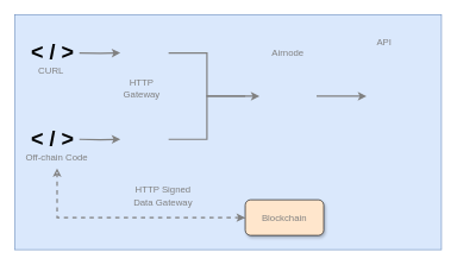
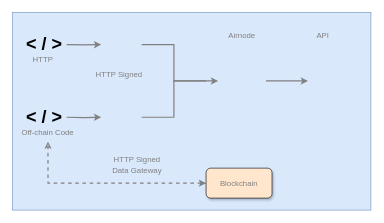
- <mxCell id="11" value="&lt;font style=&quot;font-size: 13px&quot;&gt;Airnode&lt;/font&gt;" style="text;html=1;strokeColor=none;fillColor=none;align=center;verticalAlign=middle;whiteSpace=wrap;rounded=0;fontSize=14;fontColor=#808080;" parent="1" vertex="1"><mxGeometry x="373" y="58.75" width="60" height="30" as="geometry" /></mxCell>
+ <mxCell id="11" value="&lt;font style=&quot;font-size: 13px&quot;&gt;Airnode&lt;/font&gt;" style="text;html=1;strokeColor=none;fillColor=none;align=center;verticalAlign=middle;whiteSpace=wrap;rounded=0;fontSize=14;fontColor=#808080;" parent="1" vertex="1"><mxGeometry x="373" y="43.75" width="60" height="30" as="geometry" /></mxCell>
- <mxCell id="13" value="&lt;font style=&quot;font-size: 13px&quot;&gt;CURL&lt;/font&gt;" style="text;html=1;strokeColor=none;fillColor=none;align=center;verticalAlign=middle;whiteSpace=wrap;rounded=0;fontSize=14;fontColor=#808080;" parent="1" vertex="1"><mxGeometry x="41" y="83.75" width="60" height="30" as="geometry" /></mxCell>
+ <mxCell id="13" value="&lt;font style=&quot;font-size: 13px&quot;&gt;HTTP&lt;/font&gt;" style="text;html=1;strokeColor=none;fillColor=none;align=center;verticalAlign=middle;whiteSpace=wrap;rounded=0;fontSize=14;fontColor=#808080;" parent="1" vertex="1"><mxGeometry x="41" y="83.75" width="60" height="30" as="geometry" /></mxCell>
- <mxCell id="14" value="&lt;font style=&quot;font-size: 13px&quot;&gt;HTTP Gateway&lt;/font&gt;" style="text;html=1;strokeColor=none;fillColor=none;align=center;verticalAlign=middle;whiteSpace=wrap;rounded=0;fontSize=14;fontColor=#808080;" parent="1" vertex="1"><mxGeometry x="158" y="107.75" width="80" height="30" as="geometry" /></mxCell>
+ <mxCell id="14" value="&lt;font style=&quot;font-size: 13px&quot;&gt;HTTP Signed&lt;/font&gt;" style="text;html=1;strokeColor=none;fillColor=none;align=center;verticalAlign=middle;whiteSpace=wrap;rounded=0;fontSize=14;fontColor=#808080;" parent="1" vertex="1"><mxGeometry x="158" y="107.75" width="80" height="30" as="geometry" /></mxCell>
